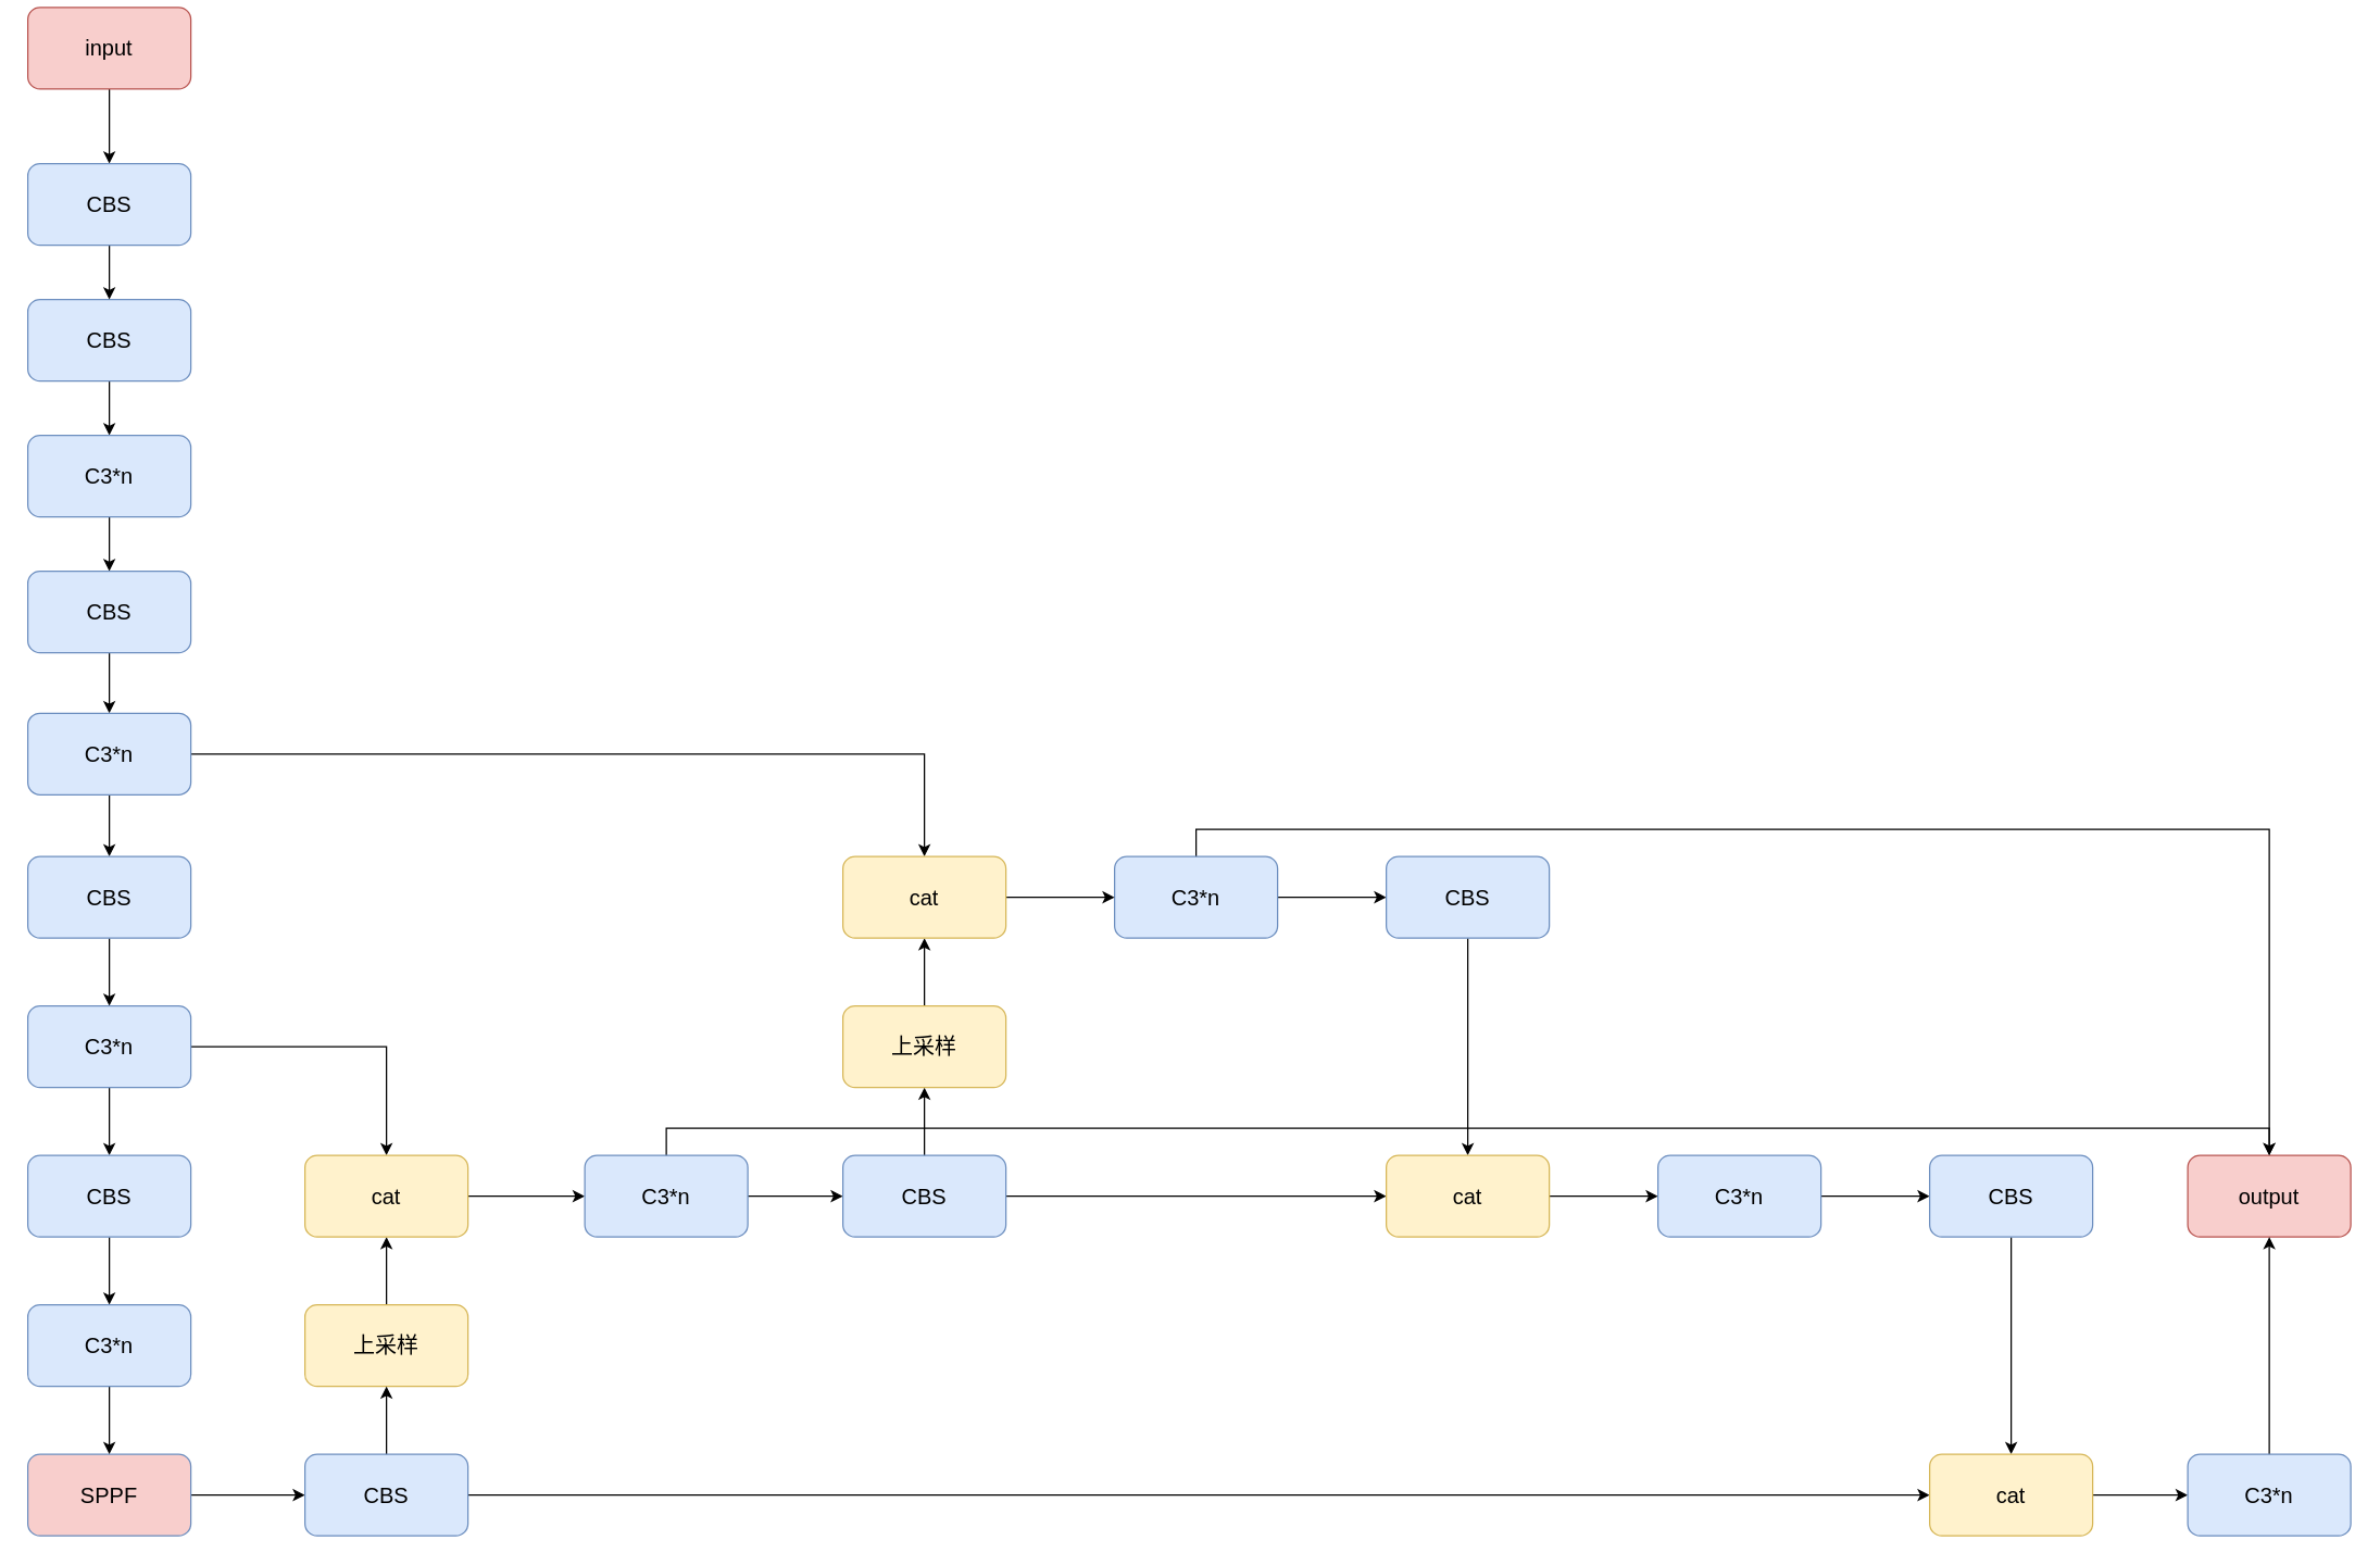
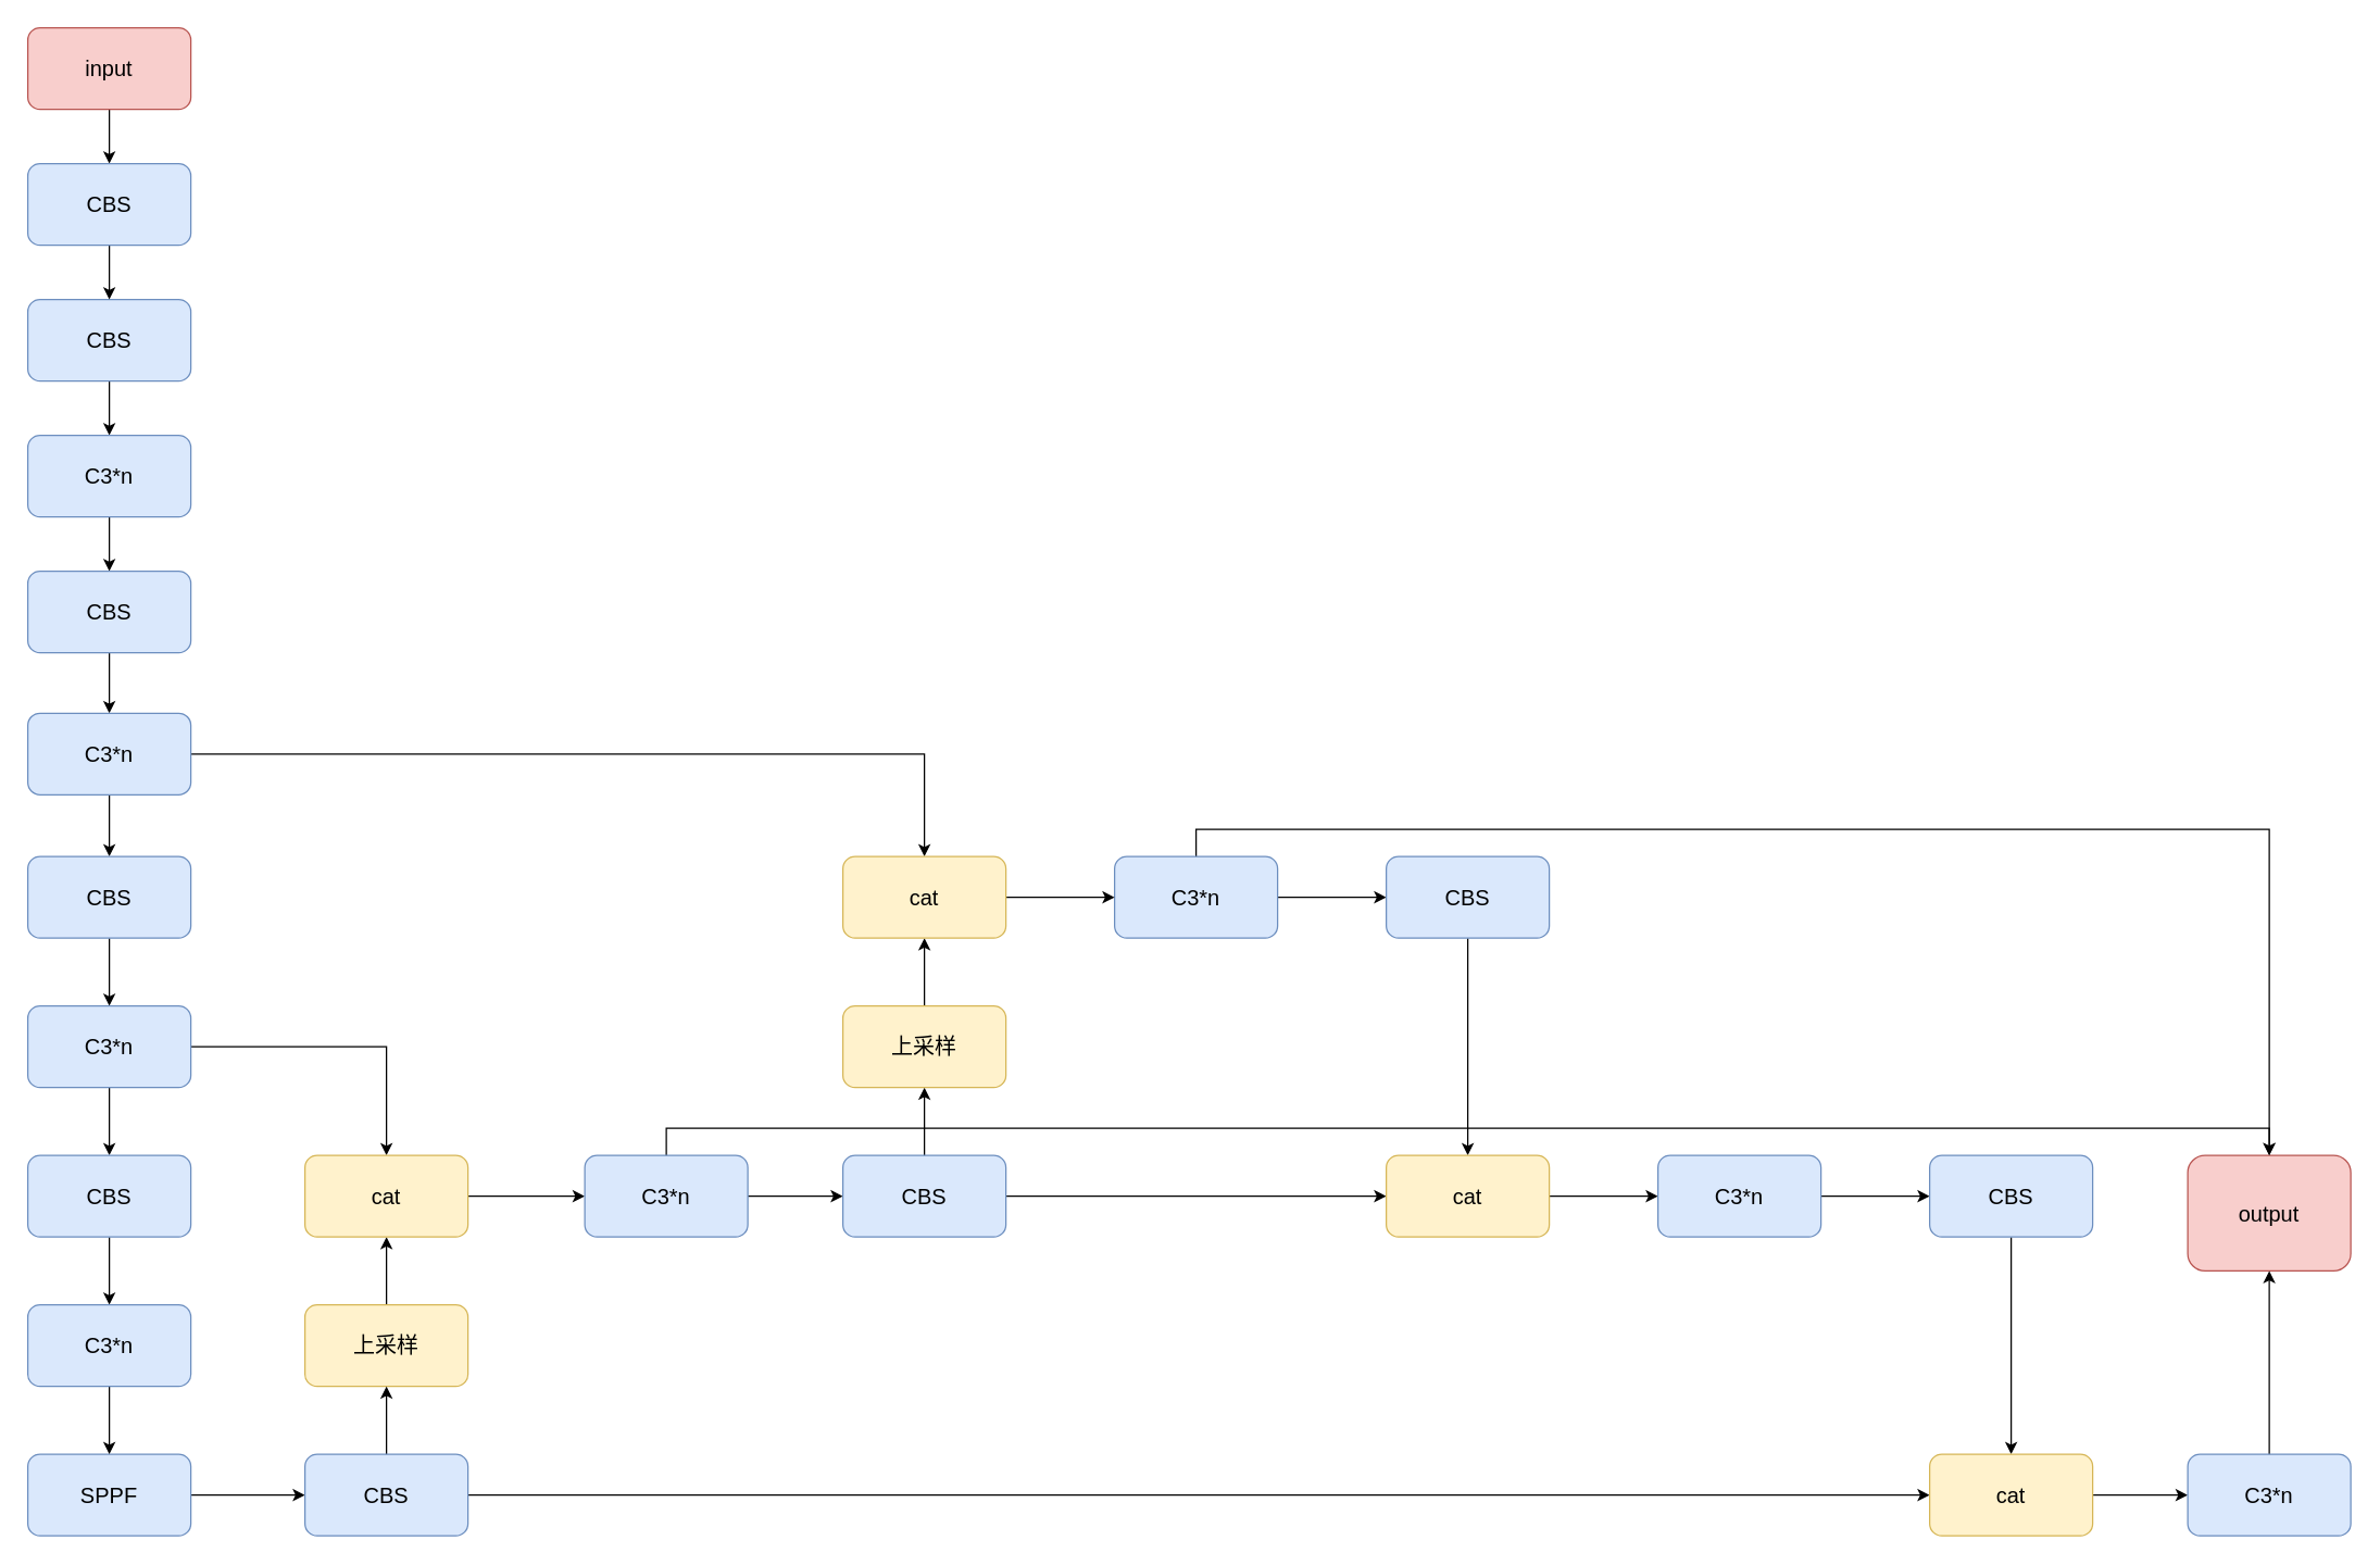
- <mxCell id="3" value="&lt;font style=&quot;font-size: 16px;&quot;&gt;input&lt;/font&gt;" style="rounded=1;whiteSpace=wrap;html=1;fillColor=#f8cecc;strokeColor=#b85450;" vertex="1" parent="1"><mxGeometry x="20" y="5" width="120" height="60" as="geometry" /></mxCell>
+ <mxCell id="3" value="&lt;font style=&quot;font-size: 16px;&quot;&gt;input&lt;/font&gt;" style="rounded=1;whiteSpace=wrap;html=1;fillColor=#f8cecc;strokeColor=#b85450;" vertex="1" parent="1"><mxGeometry x="20" y="20" width="120" height="60" as="geometry" /></mxCell>
- <mxCell id="8" value="&lt;font style=&quot;font-size: 16px;&quot;&gt;output&lt;/font&gt;" style="rounded=1;whiteSpace=wrap;html=1;fillColor=#f8cecc;strokeColor=#b85450;" vertex="1" parent="1"><mxGeometry x="1610" y="850" width="120" height="60" as="geometry" /></mxCell>
+ <mxCell id="8" value="&lt;font style=&quot;font-size: 16px;&quot;&gt;output&lt;/font&gt;" style="rounded=1;whiteSpace=wrap;html=1;fillColor=#f8cecc;strokeColor=#b85450;" vertex="1" parent="1"><mxGeometry x="1610" y="850" width="120" height="85" as="geometry" /></mxCell>
- <mxCell id="24" value="&lt;span style=&quot;font-size: 16px;&quot;&gt;SPPF&lt;/span&gt;" style="rounded=1;whiteSpace=wrap;html=1;fillColor=#f8cecc;strokeColor=#6c8ebf;" vertex="1" parent="1"><mxGeometry x="20" y="1070" width="120" height="60" as="geometry" /></mxCell>
+ <mxCell id="24" value="&lt;span style=&quot;font-size: 16px;&quot;&gt;SPPF&lt;/span&gt;" style="rounded=1;whiteSpace=wrap;html=1;fillColor=#dae8fc;strokeColor=#6c8ebf;" vertex="1" parent="1"><mxGeometry x="20" y="1070" width="120" height="60" as="geometry" /></mxCell>
